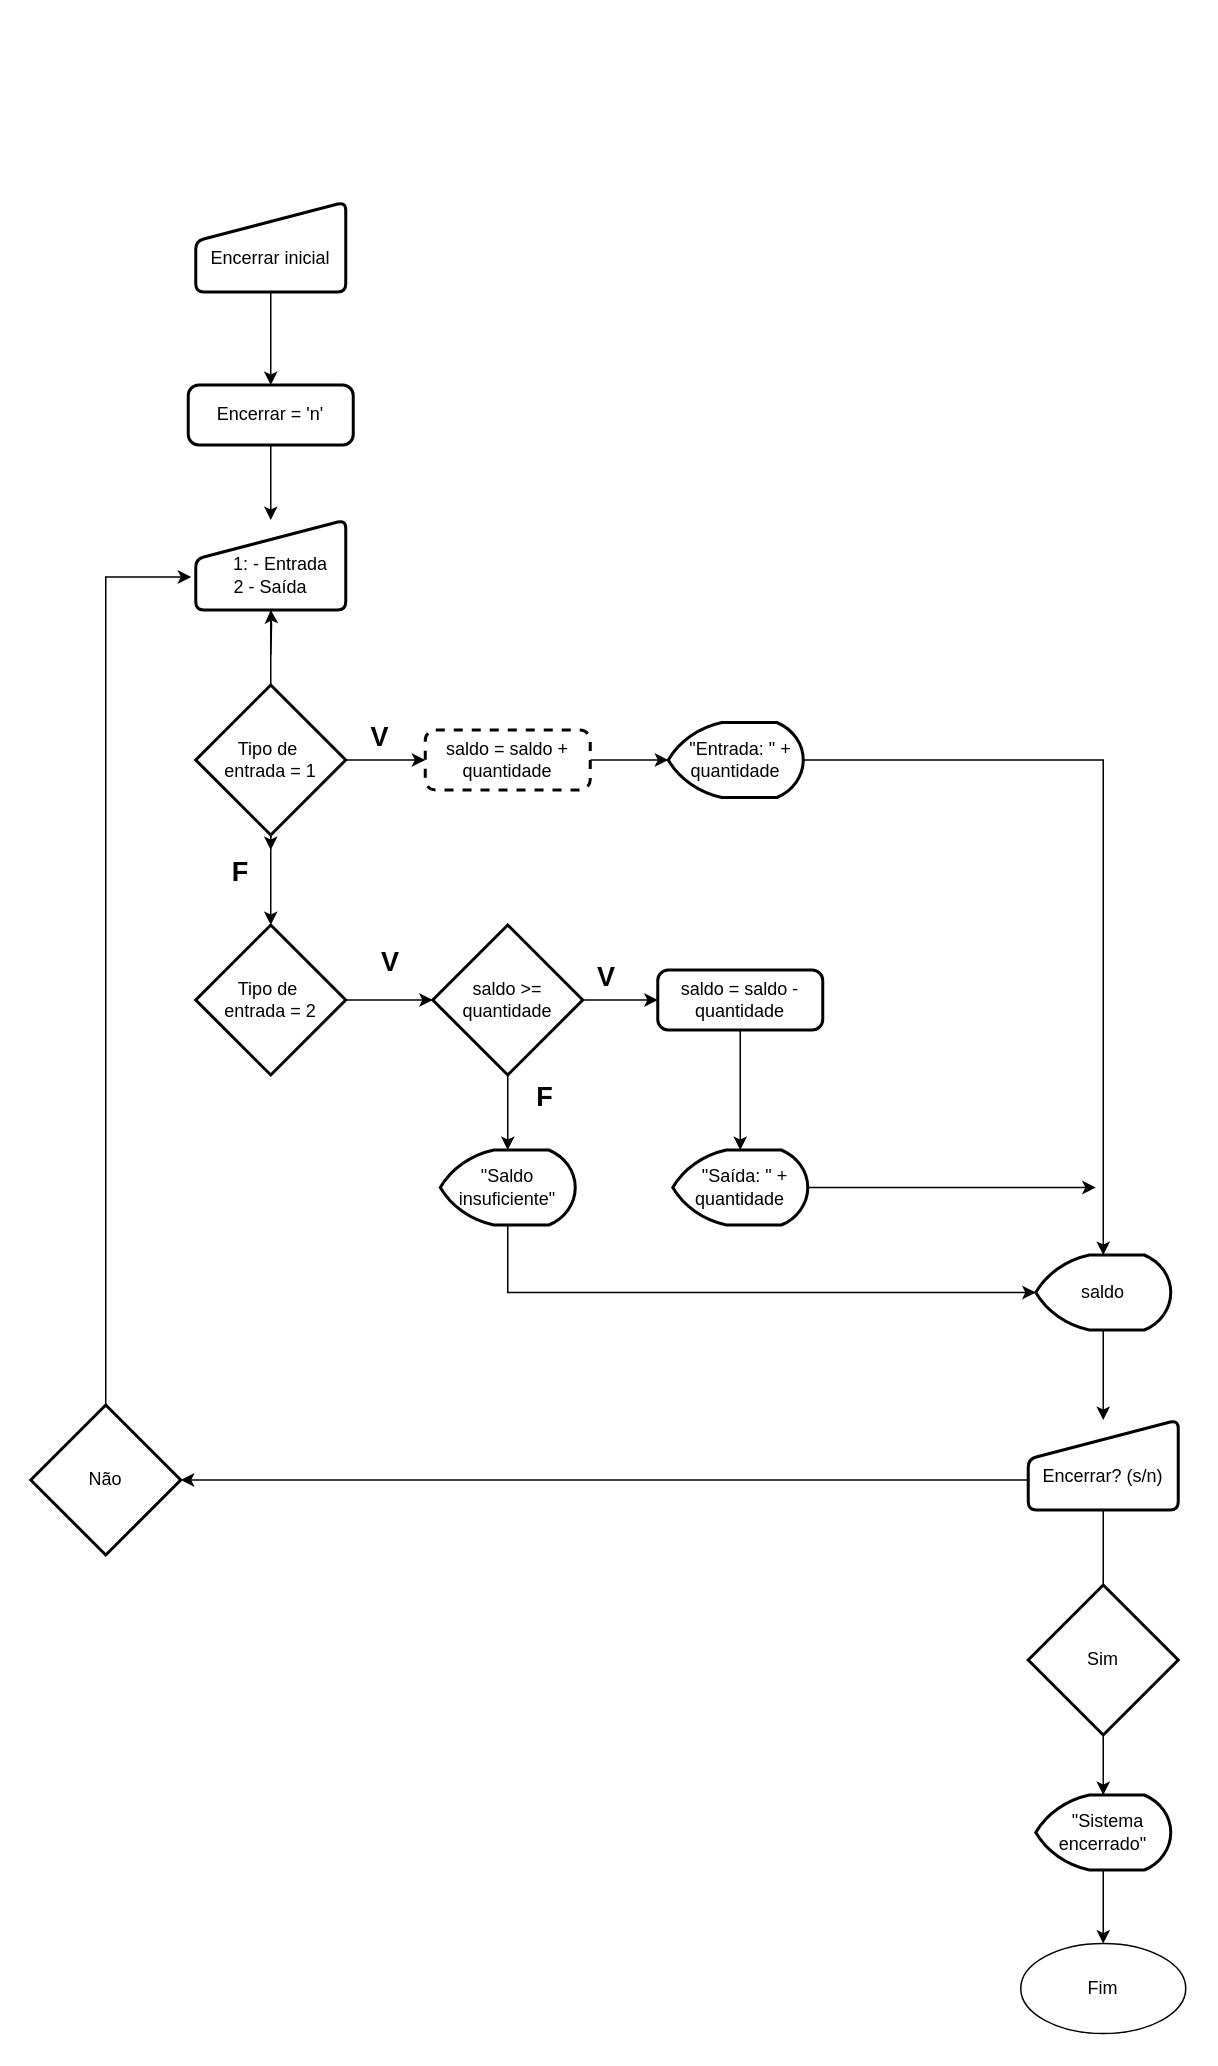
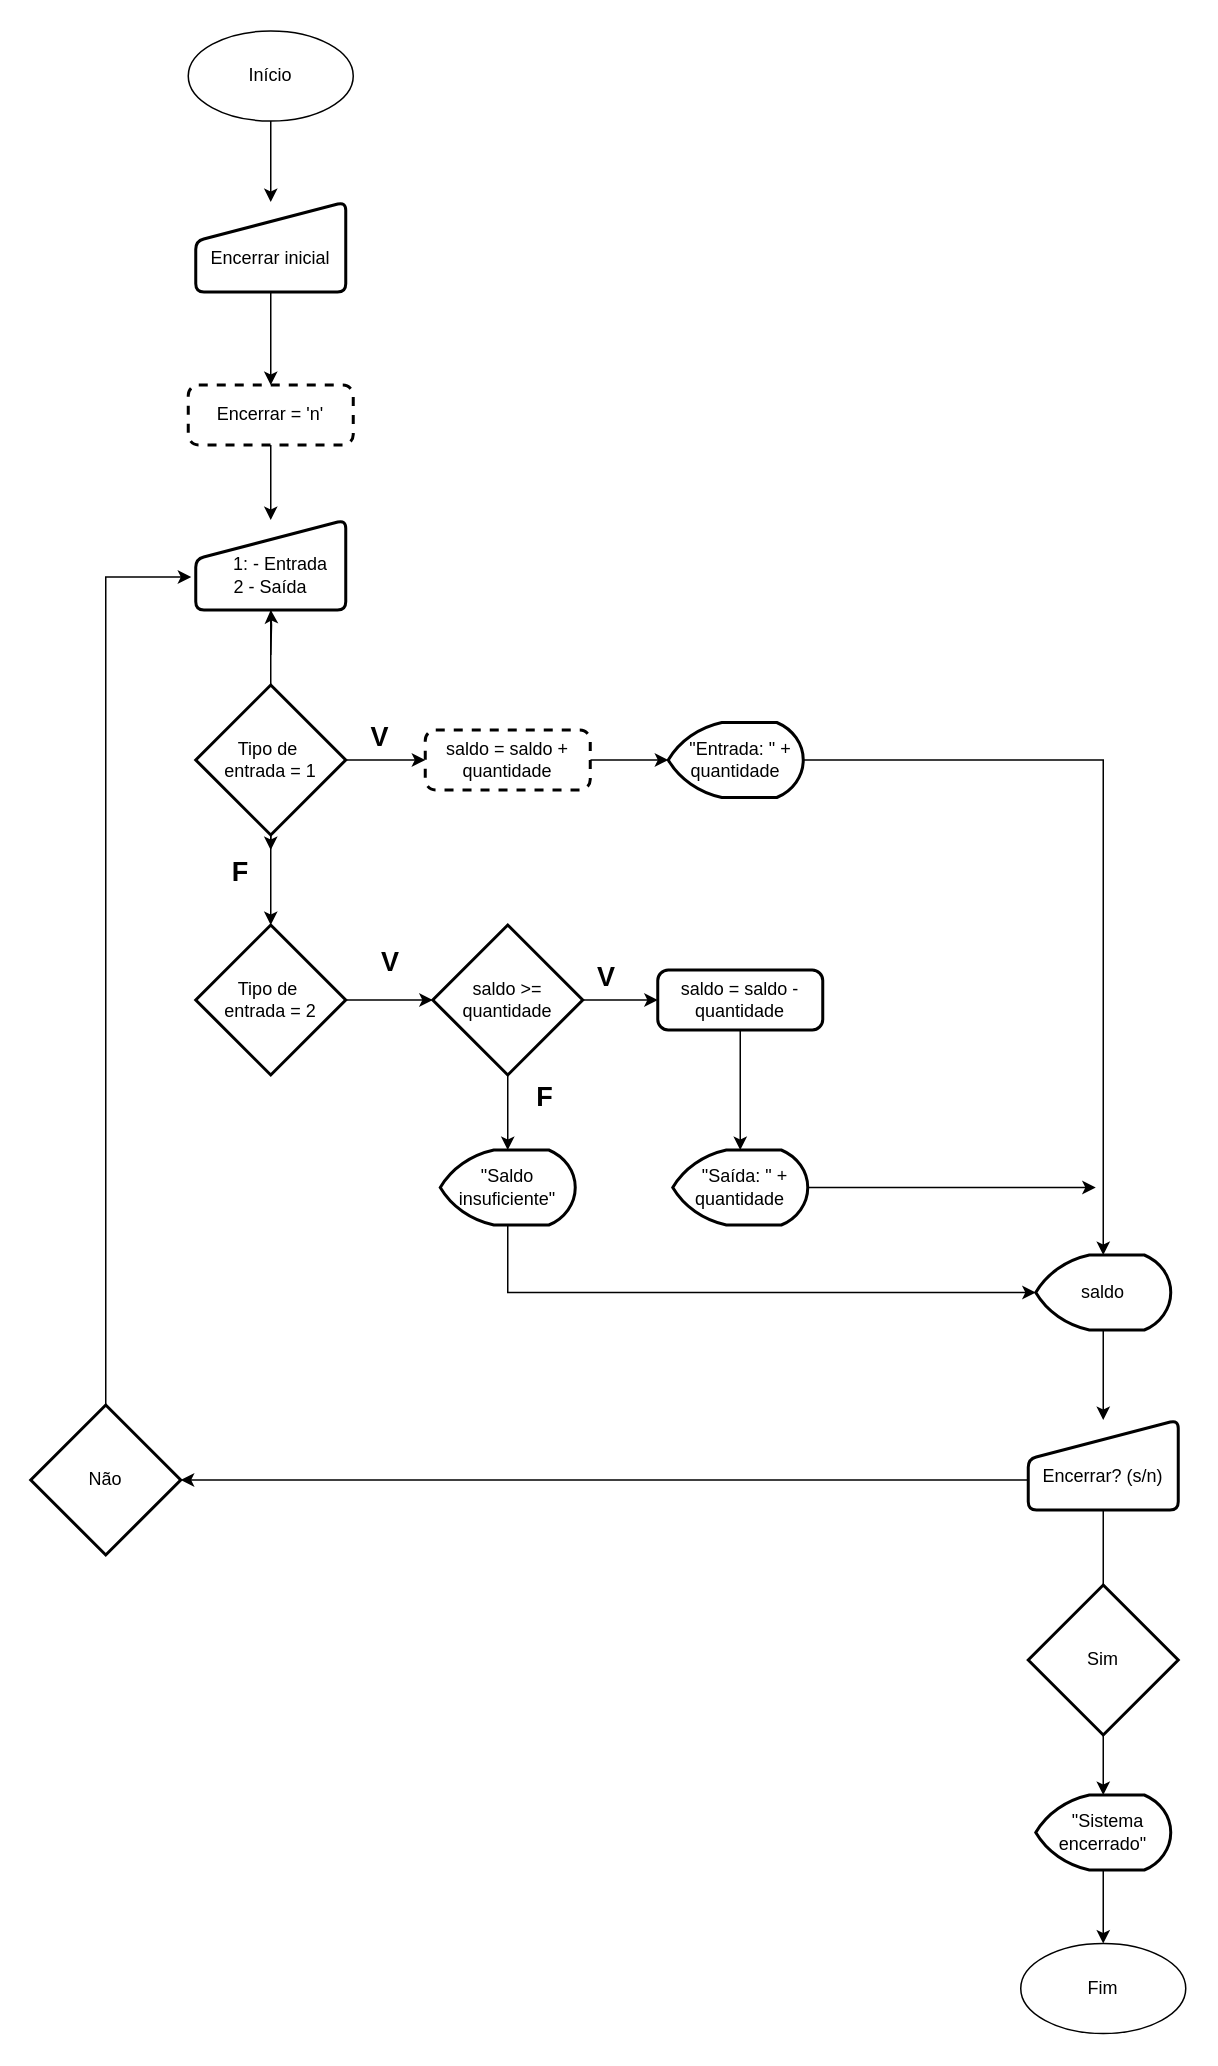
+ <mxCell id="38" value="Início" style="ellipse;whiteSpace=wrap;html=1;" parent="1" vertex="1"><mxGeometry x="125" y="20" width="110" height="60" as="geometry" /></mxCell>
+ <mxCell id="37" value="" style="edgeStyle=orthogonalEdgeStyle;rounded=0;orthogonalLoop=1;jettySize=auto;html=1;" edge="1" parent="1" source="38" target="3"><mxGeometry relative="1" as="geometry" /></mxCell>
- <mxCell id="5" value="Encerrar = 'n'" style="rounded=1;whiteSpace=wrap;html=1;absoluteArcSize=1;arcSize=14;strokeWidth=2;" parent="1" vertex="1"><mxGeometry x="125" y="256" width="110" height="40" as="geometry" /></mxCell>
+ <mxCell id="5" value="Encerrar = 'n'" style="rounded=1;whiteSpace=wrap;html=1;absoluteArcSize=1;arcSize=14;strokeWidth=2;dashed=1;" parent="1" vertex="1"><mxGeometry x="125" y="256" width="110" height="40" as="geometry" /></mxCell>
